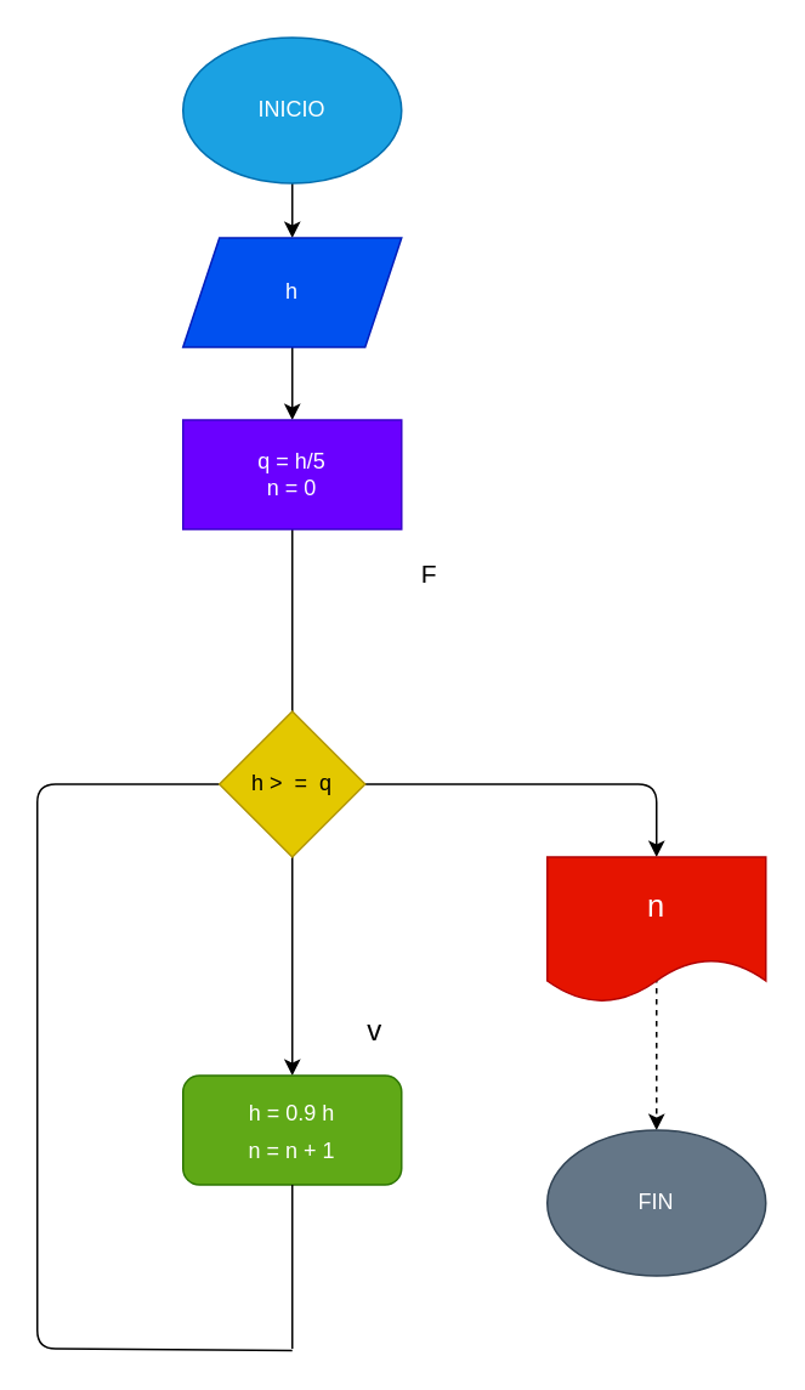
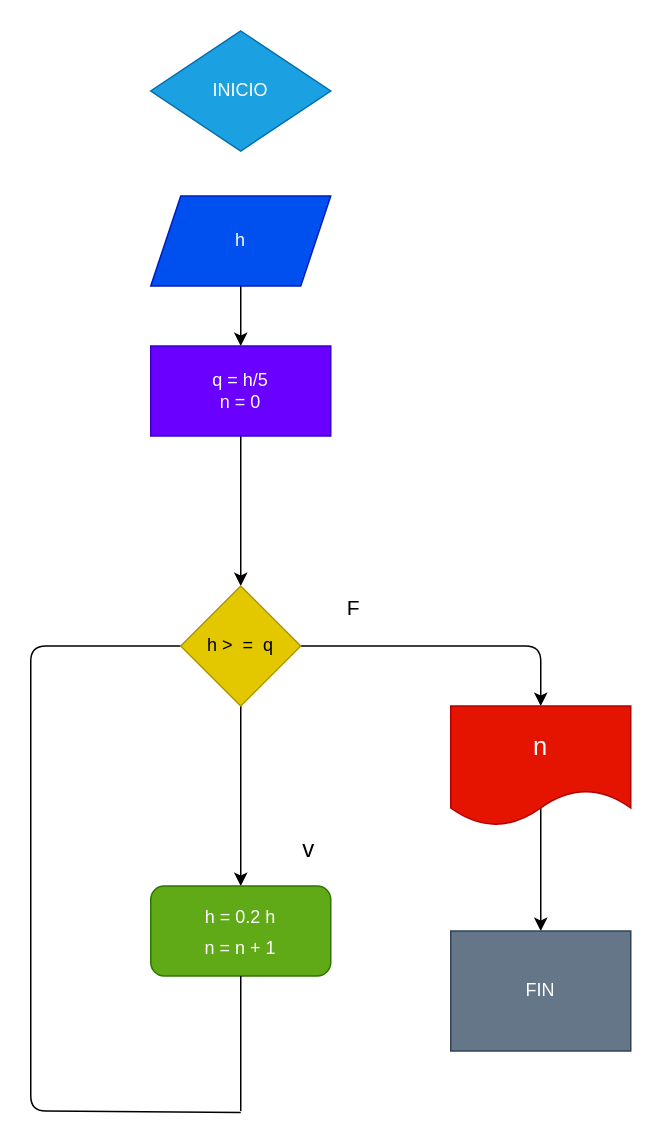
- <mxCell id="3" value="INICIO" style="ellipse;whiteSpace=wrap;html=1;fillColor=#1ba1e2;fontColor=#ffffff;strokeColor=#006EAF;" vertex="1" parent="1"><mxGeometry x="100" y="20" width="120" height="80" as="geometry" /></mxCell>
+ <mxCell id="3" value="INICIO" style="rhombus;whiteSpace=wrap;html=1;fillColor=#1ba1e2;fontColor=#ffffff;strokeColor=#006EAF;" vertex="1" parent="1"><mxGeometry x="100" y="20" width="120" height="80" as="geometry" /></mxCell>
- <mxCell id="2" style="edgeStyle=none;html=1;exitX=0.5;exitY=1;exitDx=0;exitDy=0;entryX=0.5;entryY=0;entryDx=0;entryDy=0;" edge="1" parent="1" source="3" target="5"><mxGeometry relative="1" as="geometry" /></mxCell>
- <mxCell id="17" value="&lt;font style=&quot;font-size: 14px;&quot;&gt;F&lt;/font&gt;" style="text;html=1;align=center;verticalAlign=middle;resizable=0;points=[];autosize=1;strokeColor=none;fillColor=none;fontSize=12;" vertex="1" parent="1"><mxGeometry x="220" y="300" width="30" height="30" as="geometry" /></mxCell>
+ <mxCell id="17" value="&lt;font style=&quot;font-size: 14px;&quot;&gt;F&lt;/font&gt;" style="text;html=1;align=center;verticalAlign=middle;resizable=0;points=[];autosize=1;strokeColor=none;fillColor=none;fontSize=12;" vertex="1" parent="1"><mxGeometry x="220" y="390" width="30" height="30" as="geometry" /></mxCell>
- <mxCell id="6" style="edgeStyle=none;html=1;exitX=0.5;exitY=1;exitDx=0;exitDy=0;entryX=0.5;entryY=0;entryDx=0;entryDy=0;endArrow=none;" edge="1" parent="1" source="7" target="11"><mxGeometry relative="1" as="geometry" /></mxCell>
+ <mxCell id="6" style="edgeStyle=none;html=1;exitX=0.5;exitY=1;exitDx=0;exitDy=0;entryX=0.5;entryY=0;entryDx=0;entryDy=0;" edge="1" parent="1" source="7" target="11"><mxGeometry relative="1" as="geometry" /></mxCell>
- <mxCell id="12" style="edgeStyle=none;html=1;exitX=0.5;exitY=0;exitDx=0;exitDy=0;entryX=0.5;entryY=0;entryDx=0;entryDy=0;fontSize=12;endArrow=classic;endFill=1;dashed=1;" edge="1" parent="1" source="13" target="16"><mxGeometry relative="1" as="geometry" /></mxCell>
+ <mxCell id="12" style="edgeStyle=none;html=1;exitX=0.5;exitY=0;exitDx=0;exitDy=0;entryX=0.5;entryY=0;entryDx=0;entryDy=0;fontSize=12;endArrow=classic;endFill=1;" edge="1" parent="1" source="13" target="16"><mxGeometry relative="1" as="geometry" /></mxCell>
- <mxCell id="14" value="&lt;font style=&quot;font-size: 12px;&quot;&gt;h = 0.9 h&lt;br&gt;n = n + 1&lt;br&gt;&lt;/font&gt;" style="rounded=1;whiteSpace=wrap;html=1;fontSize=17;fillColor=#60a917;fontColor=#ffffff;strokeColor=#2D7600;" vertex="1" parent="1"><mxGeometry x="100" y="590" width="120" height="60" as="geometry" /></mxCell>
+ <mxCell id="14" value="&lt;font style=&quot;font-size: 12px;&quot;&gt;h = 0.2 h&lt;br&gt;n = n + 1&lt;br&gt;&lt;/font&gt;" style="rounded=1;whiteSpace=wrap;html=1;fontSize=17;fillColor=#60a917;fontColor=#ffffff;strokeColor=#2D7600;" vertex="1" parent="1"><mxGeometry x="100" y="590" width="120" height="60" as="geometry" /></mxCell>
- <mxCell id="16" value="FIN" style="ellipse;whiteSpace=wrap;html=1;fontSize=12;fillColor=#647687;fontColor=#ffffff;strokeColor=#314354;" vertex="1" parent="1"><mxGeometry x="300" y="620" width="120" height="80" as="geometry" /></mxCell>
+ <mxCell id="16" value="FIN" style="whiteSpace=wrap;html=1;fontSize=12;fillColor=#647687;fontColor=#ffffff;strokeColor=#314354;rounded=0;" vertex="1" parent="1"><mxGeometry x="300" y="620" width="120" height="80" as="geometry" /></mxCell>
